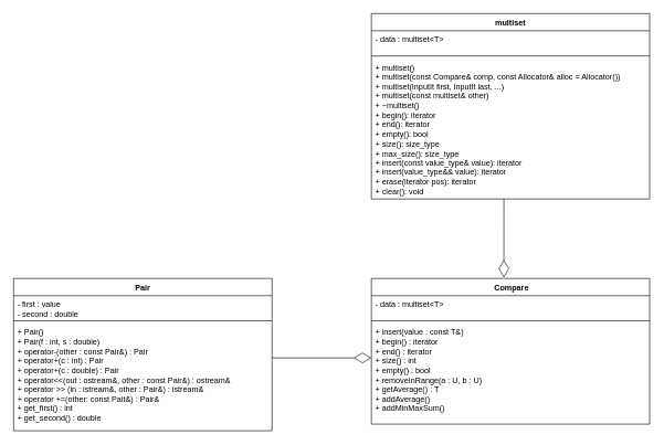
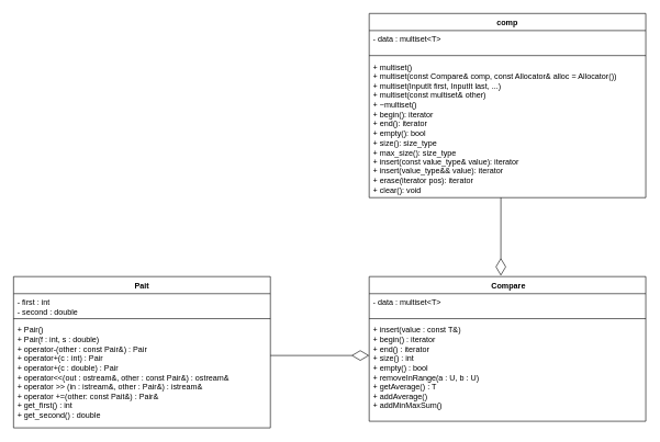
- <mxCell id="11" value="multiset" style="swimlane;fontStyle=1;align=center;verticalAlign=top;childLayout=stackLayout;horizontal=1;startSize=26;horizontalStack=0;resizeParent=1;resizeParentMax=0;resizeLast=0;collapsible=1;marginBottom=0;whiteSpace=wrap;html=1;" vertex="1" parent="1"><mxGeometry x="560" y="20" width="420" height="280" as="geometry" /></mxCell>
+ <mxCell id="11" value="comp" style="swimlane;fontStyle=1;align=center;verticalAlign=top;childLayout=stackLayout;horizontal=1;startSize=26;horizontalStack=0;resizeParent=1;resizeParentMax=0;resizeLast=0;collapsible=1;marginBottom=0;whiteSpace=wrap;html=1;" vertex="1" parent="1"><mxGeometry x="560" y="20" width="420" height="280" as="geometry" /></mxCell>
- <mxCell id="2" value="Pair" style="swimlane;fontStyle=1;align=center;verticalAlign=top;childLayout=stackLayout;horizontal=1;startSize=26;horizontalStack=0;resizeParent=1;resizeParentMax=0;resizeLast=0;collapsible=1;marginBottom=0;whiteSpace=wrap;html=1;" vertex="1" parent="1"><mxGeometry x="20" y="420" width="390" height="230" as="geometry" /></mxCell>
+ <mxCell id="2" value="Pait" style="swimlane;fontStyle=1;align=center;verticalAlign=top;childLayout=stackLayout;horizontal=1;startSize=26;horizontalStack=0;resizeParent=1;resizeParentMax=0;resizeLast=0;collapsible=1;marginBottom=0;whiteSpace=wrap;html=1;" vertex="1" parent="1"><mxGeometry x="20" y="420" width="390" height="230" as="geometry" /></mxCell>
- <mxCell id="3" value="- first : value&lt;div&gt;- second : double&lt;/div&gt;" style="text;strokeColor=none;fillColor=none;align=left;verticalAlign=top;spacingLeft=4;spacingRight=4;overflow=hidden;rotatable=0;points=[[0,0.5],[1,0.5]];portConstraint=eastwest;whiteSpace=wrap;html=1;" vertex="1" parent="2"><mxGeometry y="26" width="390" height="34" as="geometry" /></mxCell>
+ <mxCell id="3" value="- first : int&lt;div&gt;- second : double&lt;/div&gt;" style="text;strokeColor=none;fillColor=none;align=left;verticalAlign=top;spacingLeft=4;spacingRight=4;overflow=hidden;rotatable=0;points=[[0,0.5],[1,0.5]];portConstraint=eastwest;whiteSpace=wrap;html=1;" vertex="1" parent="2"><mxGeometry y="26" width="390" height="34" as="geometry" /></mxCell>
